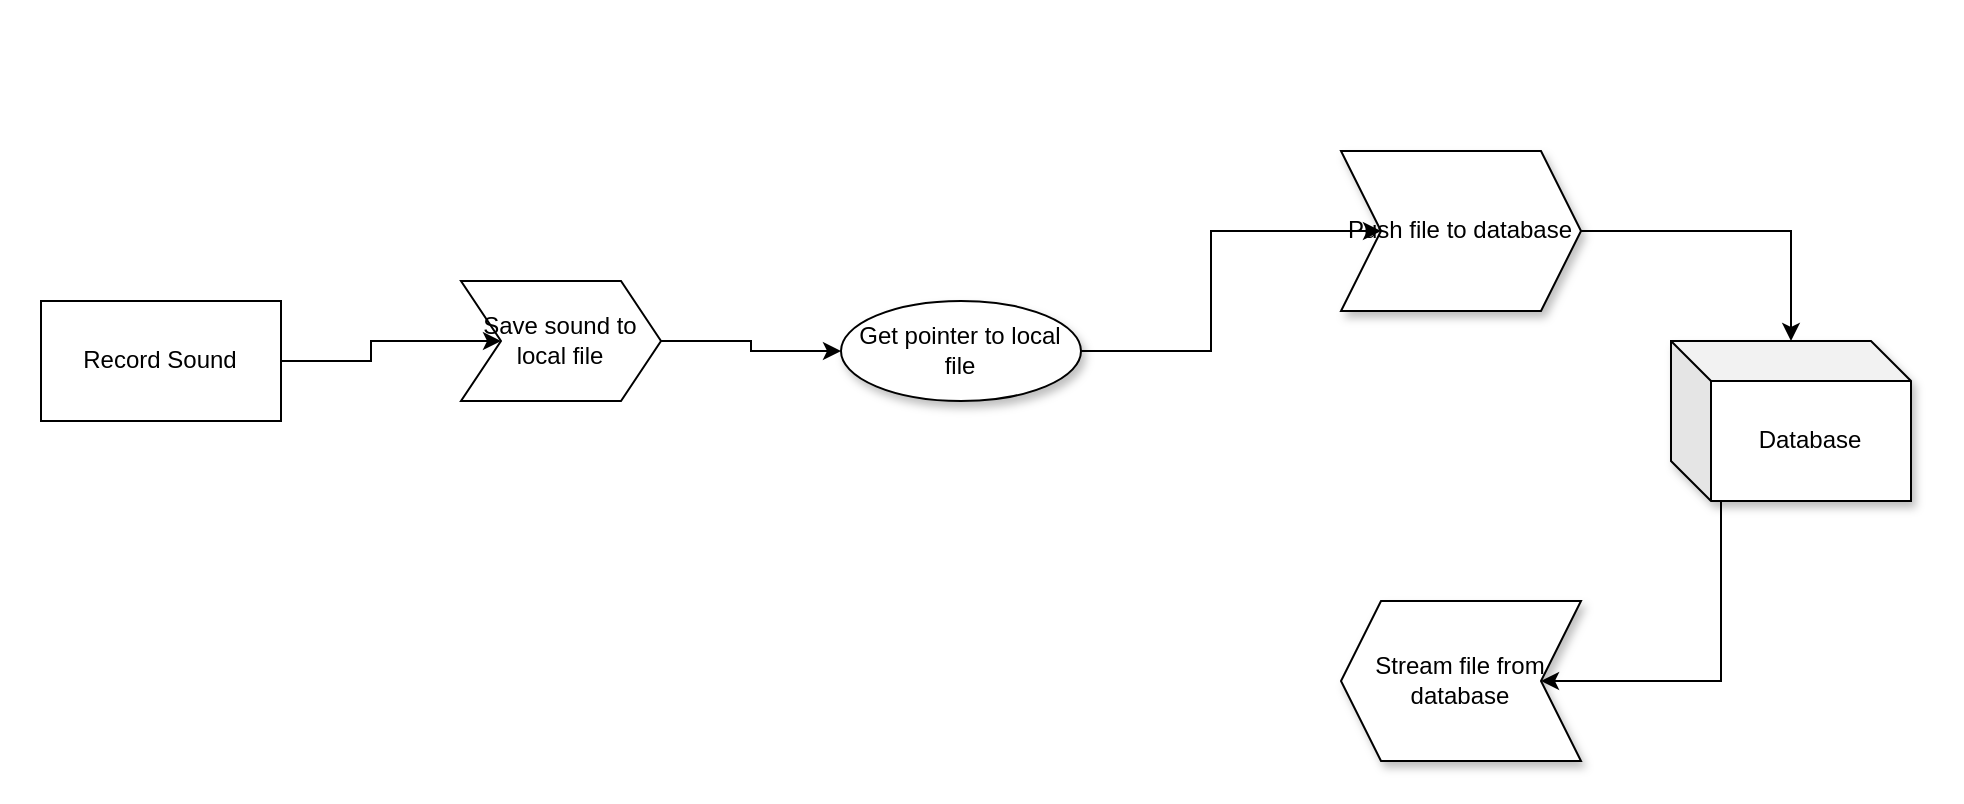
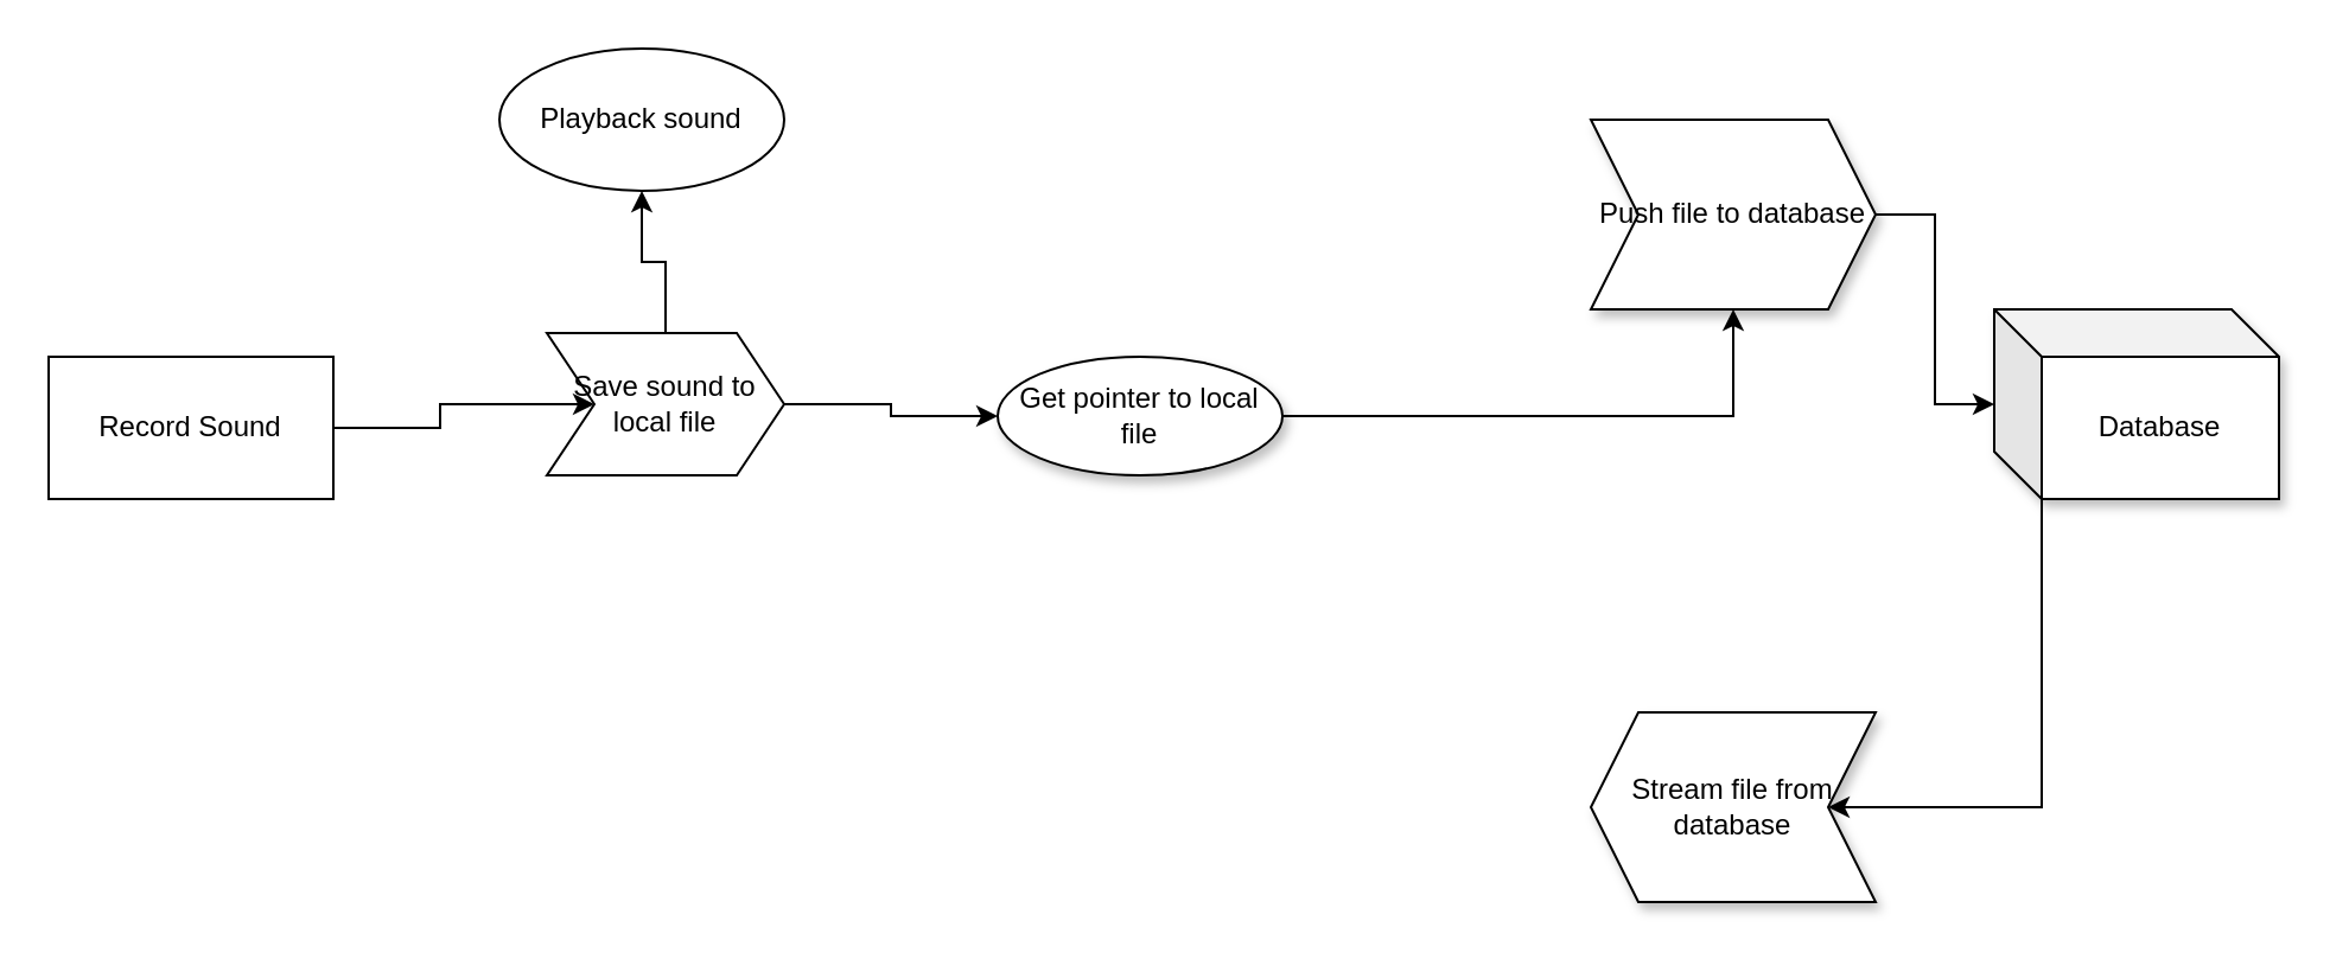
+ <mxCell id="8" value="Playback sound" style="ellipse;whiteSpace=wrap;html=1;rounded=0;" vertex="1" parent="1"><mxGeometry x="210" y="20" width="120" height="60" as="geometry" /></mxCell>
+ <mxCell id="5" value="" style="edgeStyle=orthogonalEdgeStyle;rounded=0;orthogonalLoop=1;jettySize=auto;html=1;" edge="1" parent="1" source="7" target="8"><mxGeometry relative="1" as="geometry" /></mxCell>
- <mxCell id="14" value="Push file to database" style="shape=step;perimeter=stepPerimeter;whiteSpace=wrap;html=1;fixedSize=1;shadow=1;" vertex="1" parent="1"><mxGeometry x="670" y="75" width="120" height="80" as="geometry" /></mxCell>
+ <mxCell id="14" value="Push file to database" style="shape=step;perimeter=stepPerimeter;whiteSpace=wrap;html=1;fixedSize=1;shadow=1;" vertex="1" parent="1"><mxGeometry x="670" y="50" width="120" height="80" as="geometry" /></mxCell>
- <mxCell id="12" value="Database" style="shape=cube;whiteSpace=wrap;html=1;boundedLbl=1;backgroundOutline=1;darkOpacity=0.05;darkOpacity2=0.1;shadow=1;" vertex="1" parent="1"><mxGeometry x="835" y="170" width="120" height="80" as="geometry" /></mxCell>
+ <mxCell id="12" value="Database" style="shape=cube;whiteSpace=wrap;html=1;boundedLbl=1;backgroundOutline=1;darkOpacity=0.05;darkOpacity2=0.1;shadow=1;" vertex="1" parent="1"><mxGeometry x="840" y="130" width="120" height="80" as="geometry" /></mxCell>
